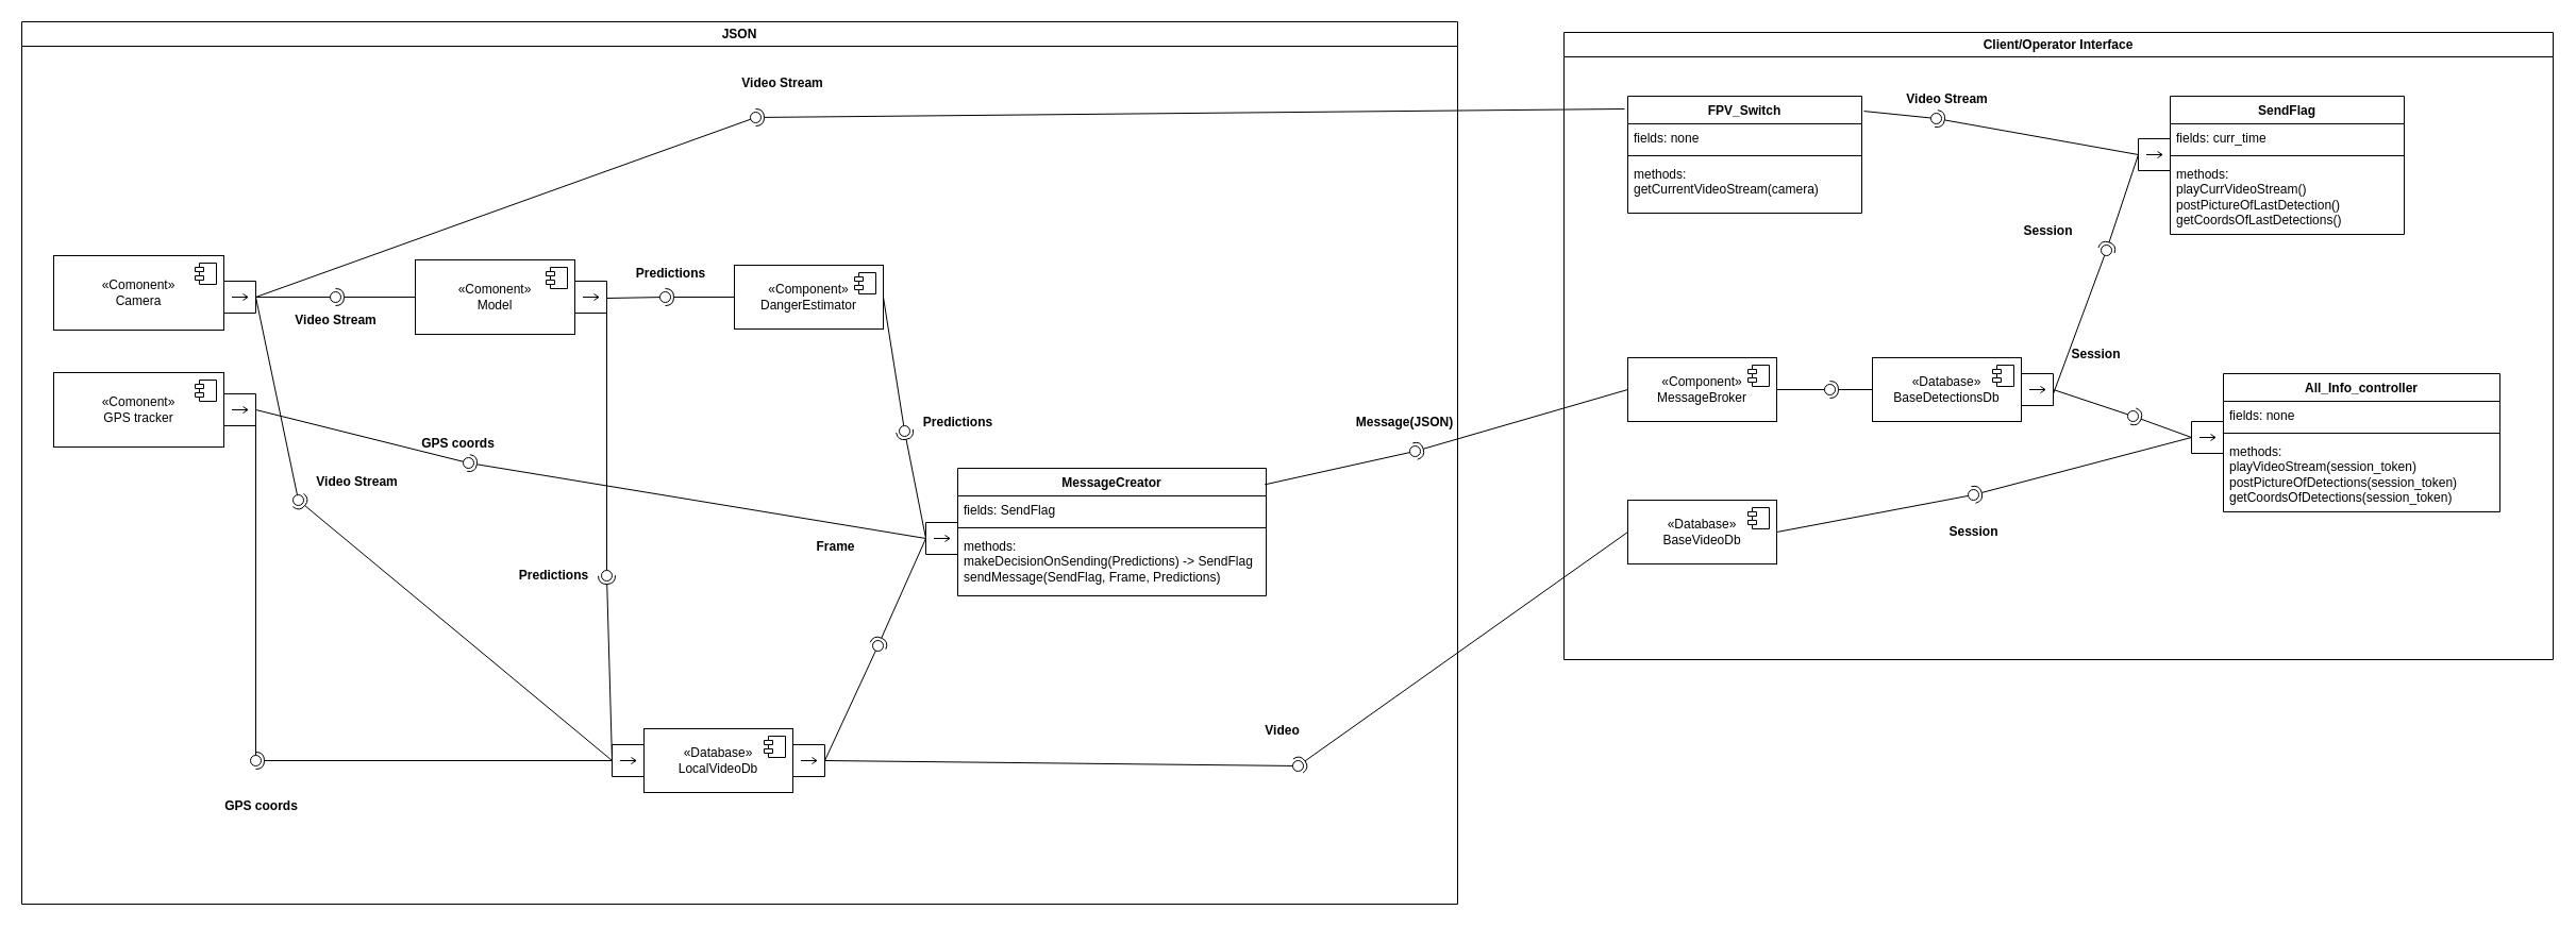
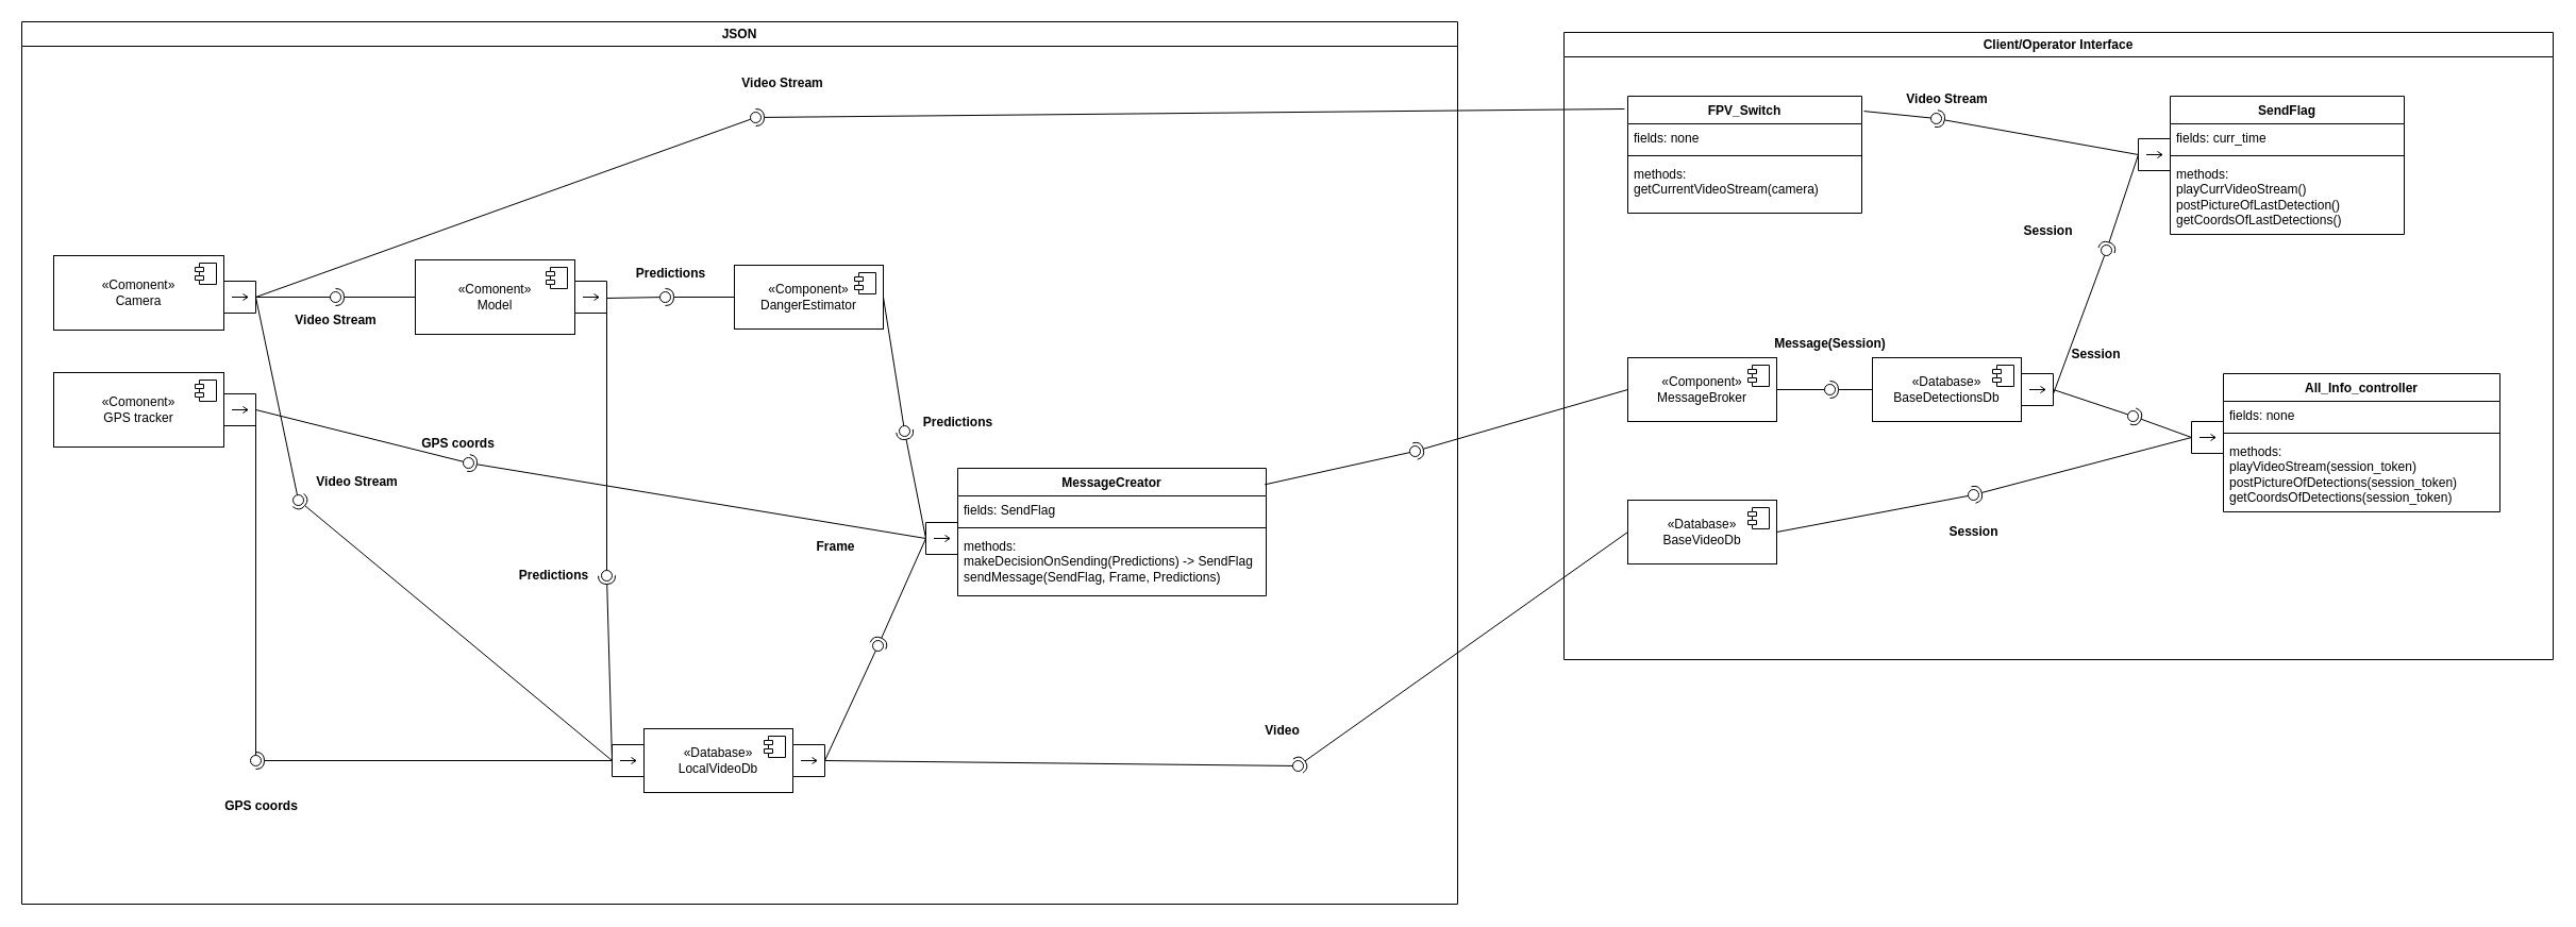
+ <mxCell id="85" value="Message(Session)" style="text;align=center;fontStyle=1;verticalAlign=middle;spacingLeft=3;spacingRight=3;strokeColor=none;rotatable=0;points=[[0,0.5],[1,0.5]];portConstraint=eastwest;html=1;" parent="64" vertex="1"><mxGeometry x="200" y="280" width="100" height="26" as="geometry" /></mxCell>
- <mxCell id="60" value="Message(JSON)" style="text;align=center;fontStyle=1;verticalAlign=middle;spacingLeft=3;spacingRight=3;strokeColor=none;rotatable=0;points=[[0,0.5],[1,0.5]];portConstraint=eastwest;html=1;" parent="2" vertex="1"><mxGeometry x="1250" y="364" width="100" height="26" as="geometry" /></mxCell>
